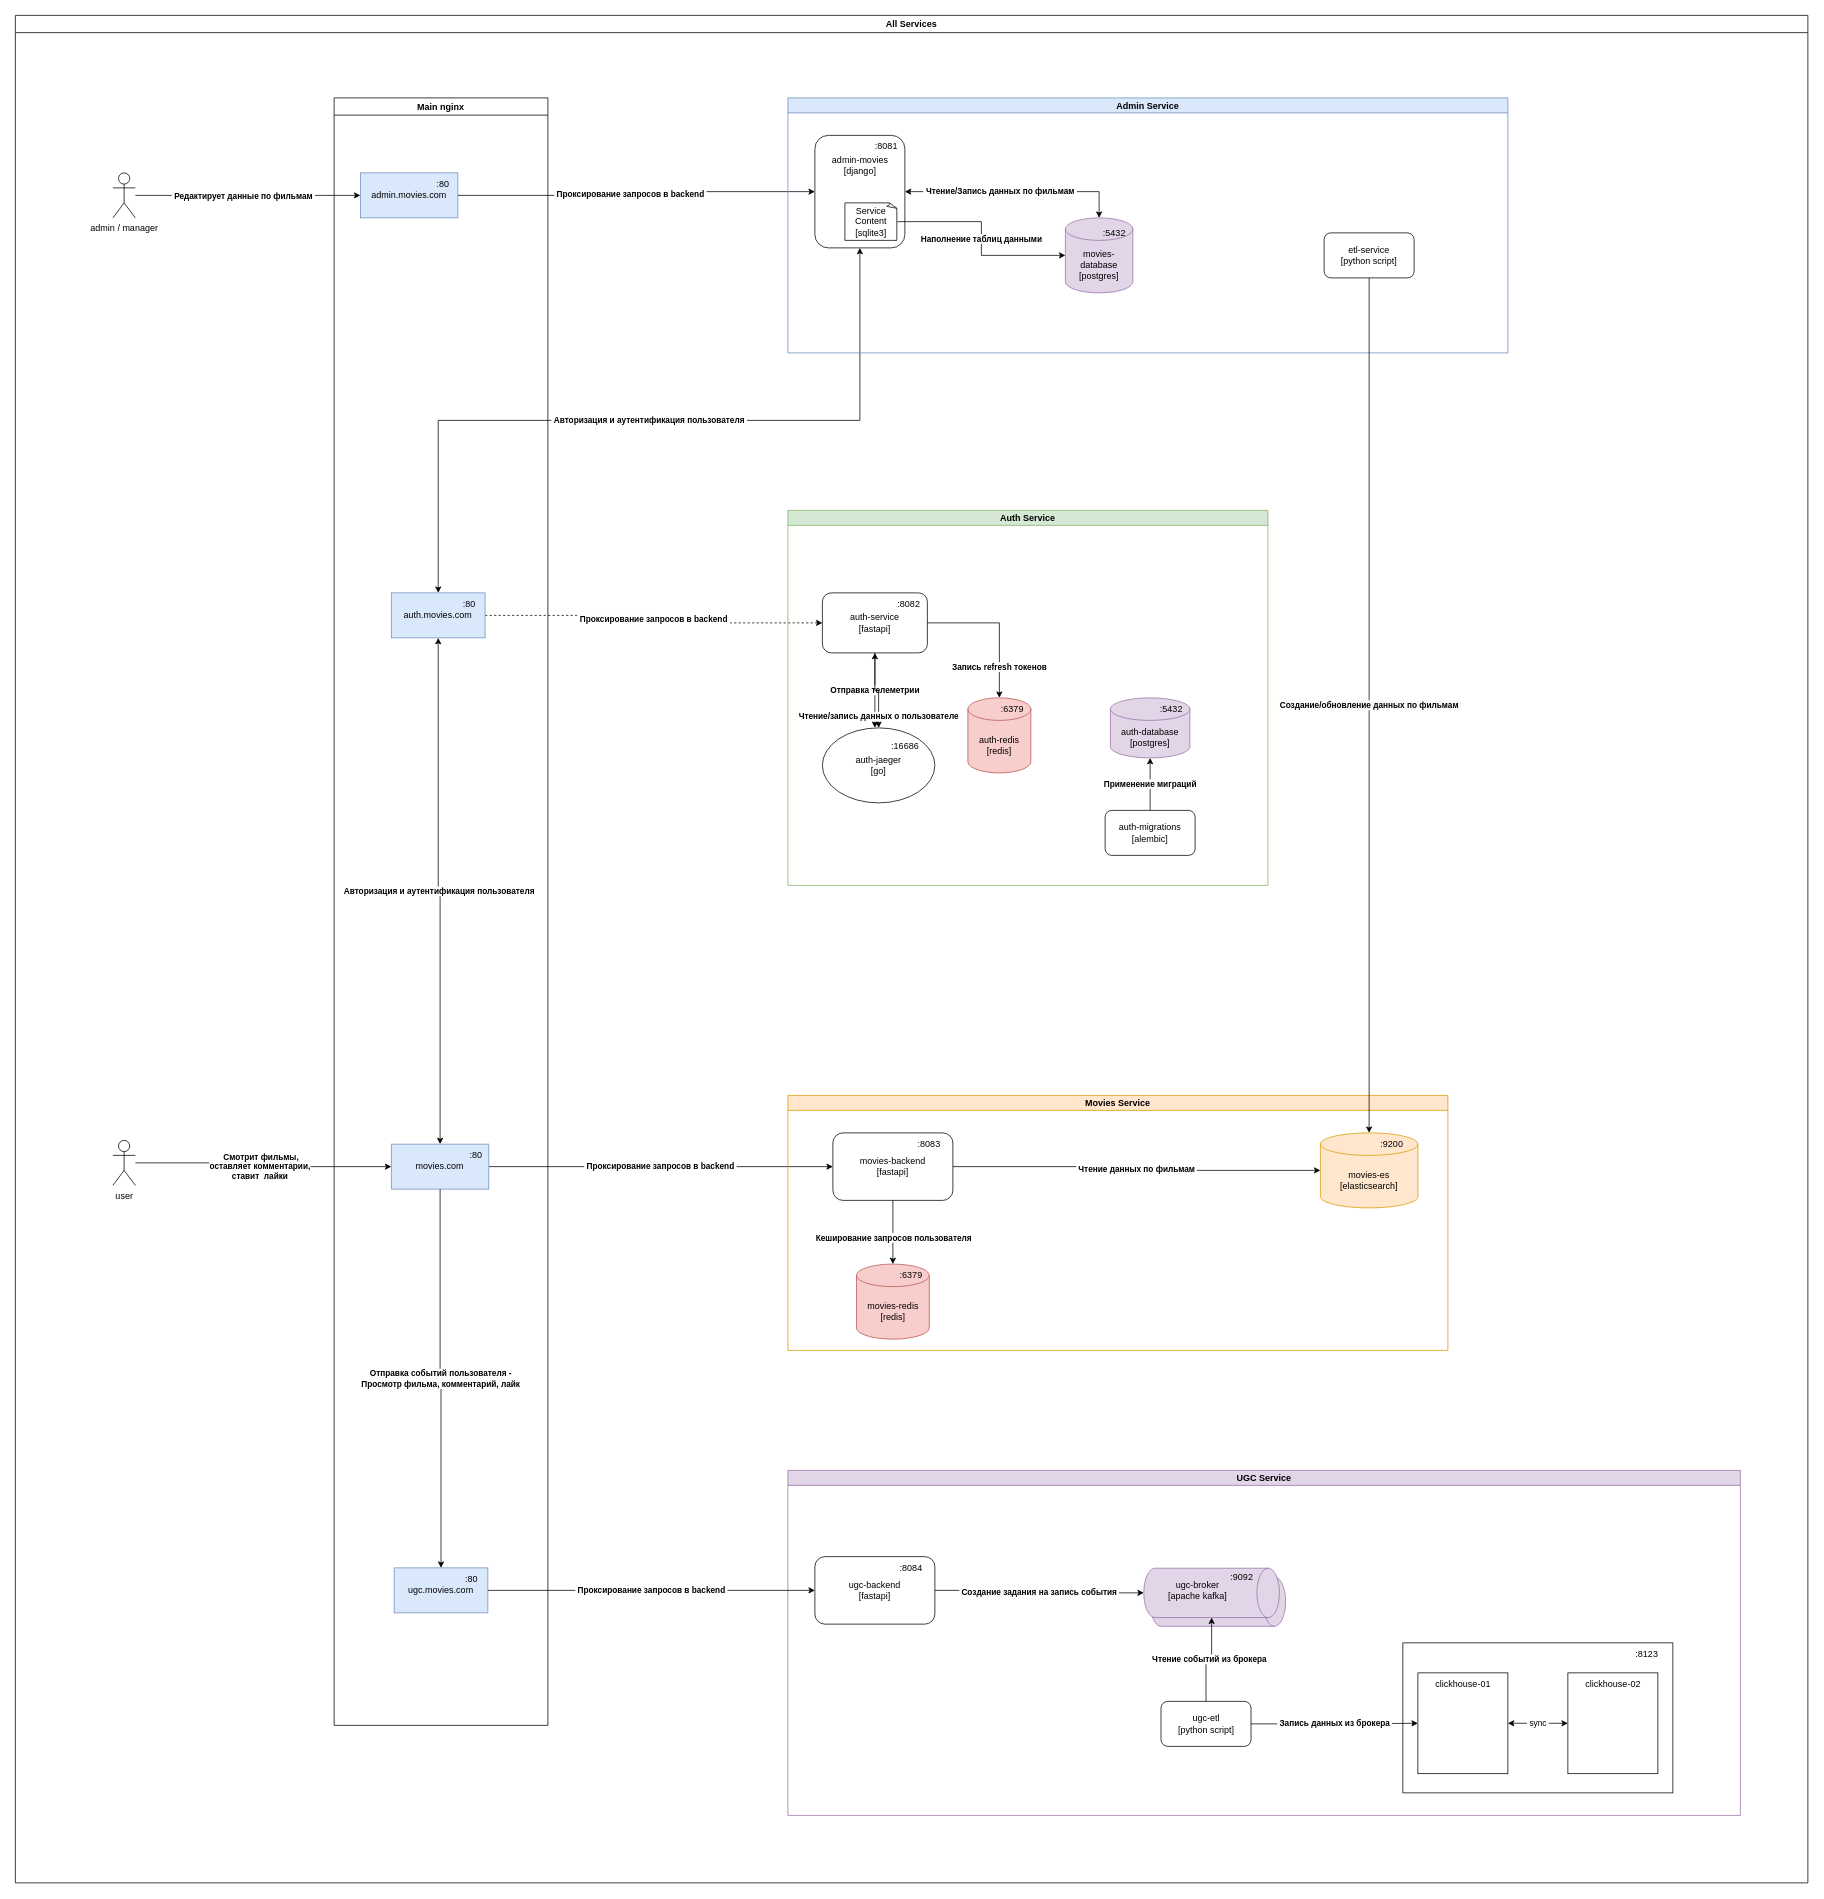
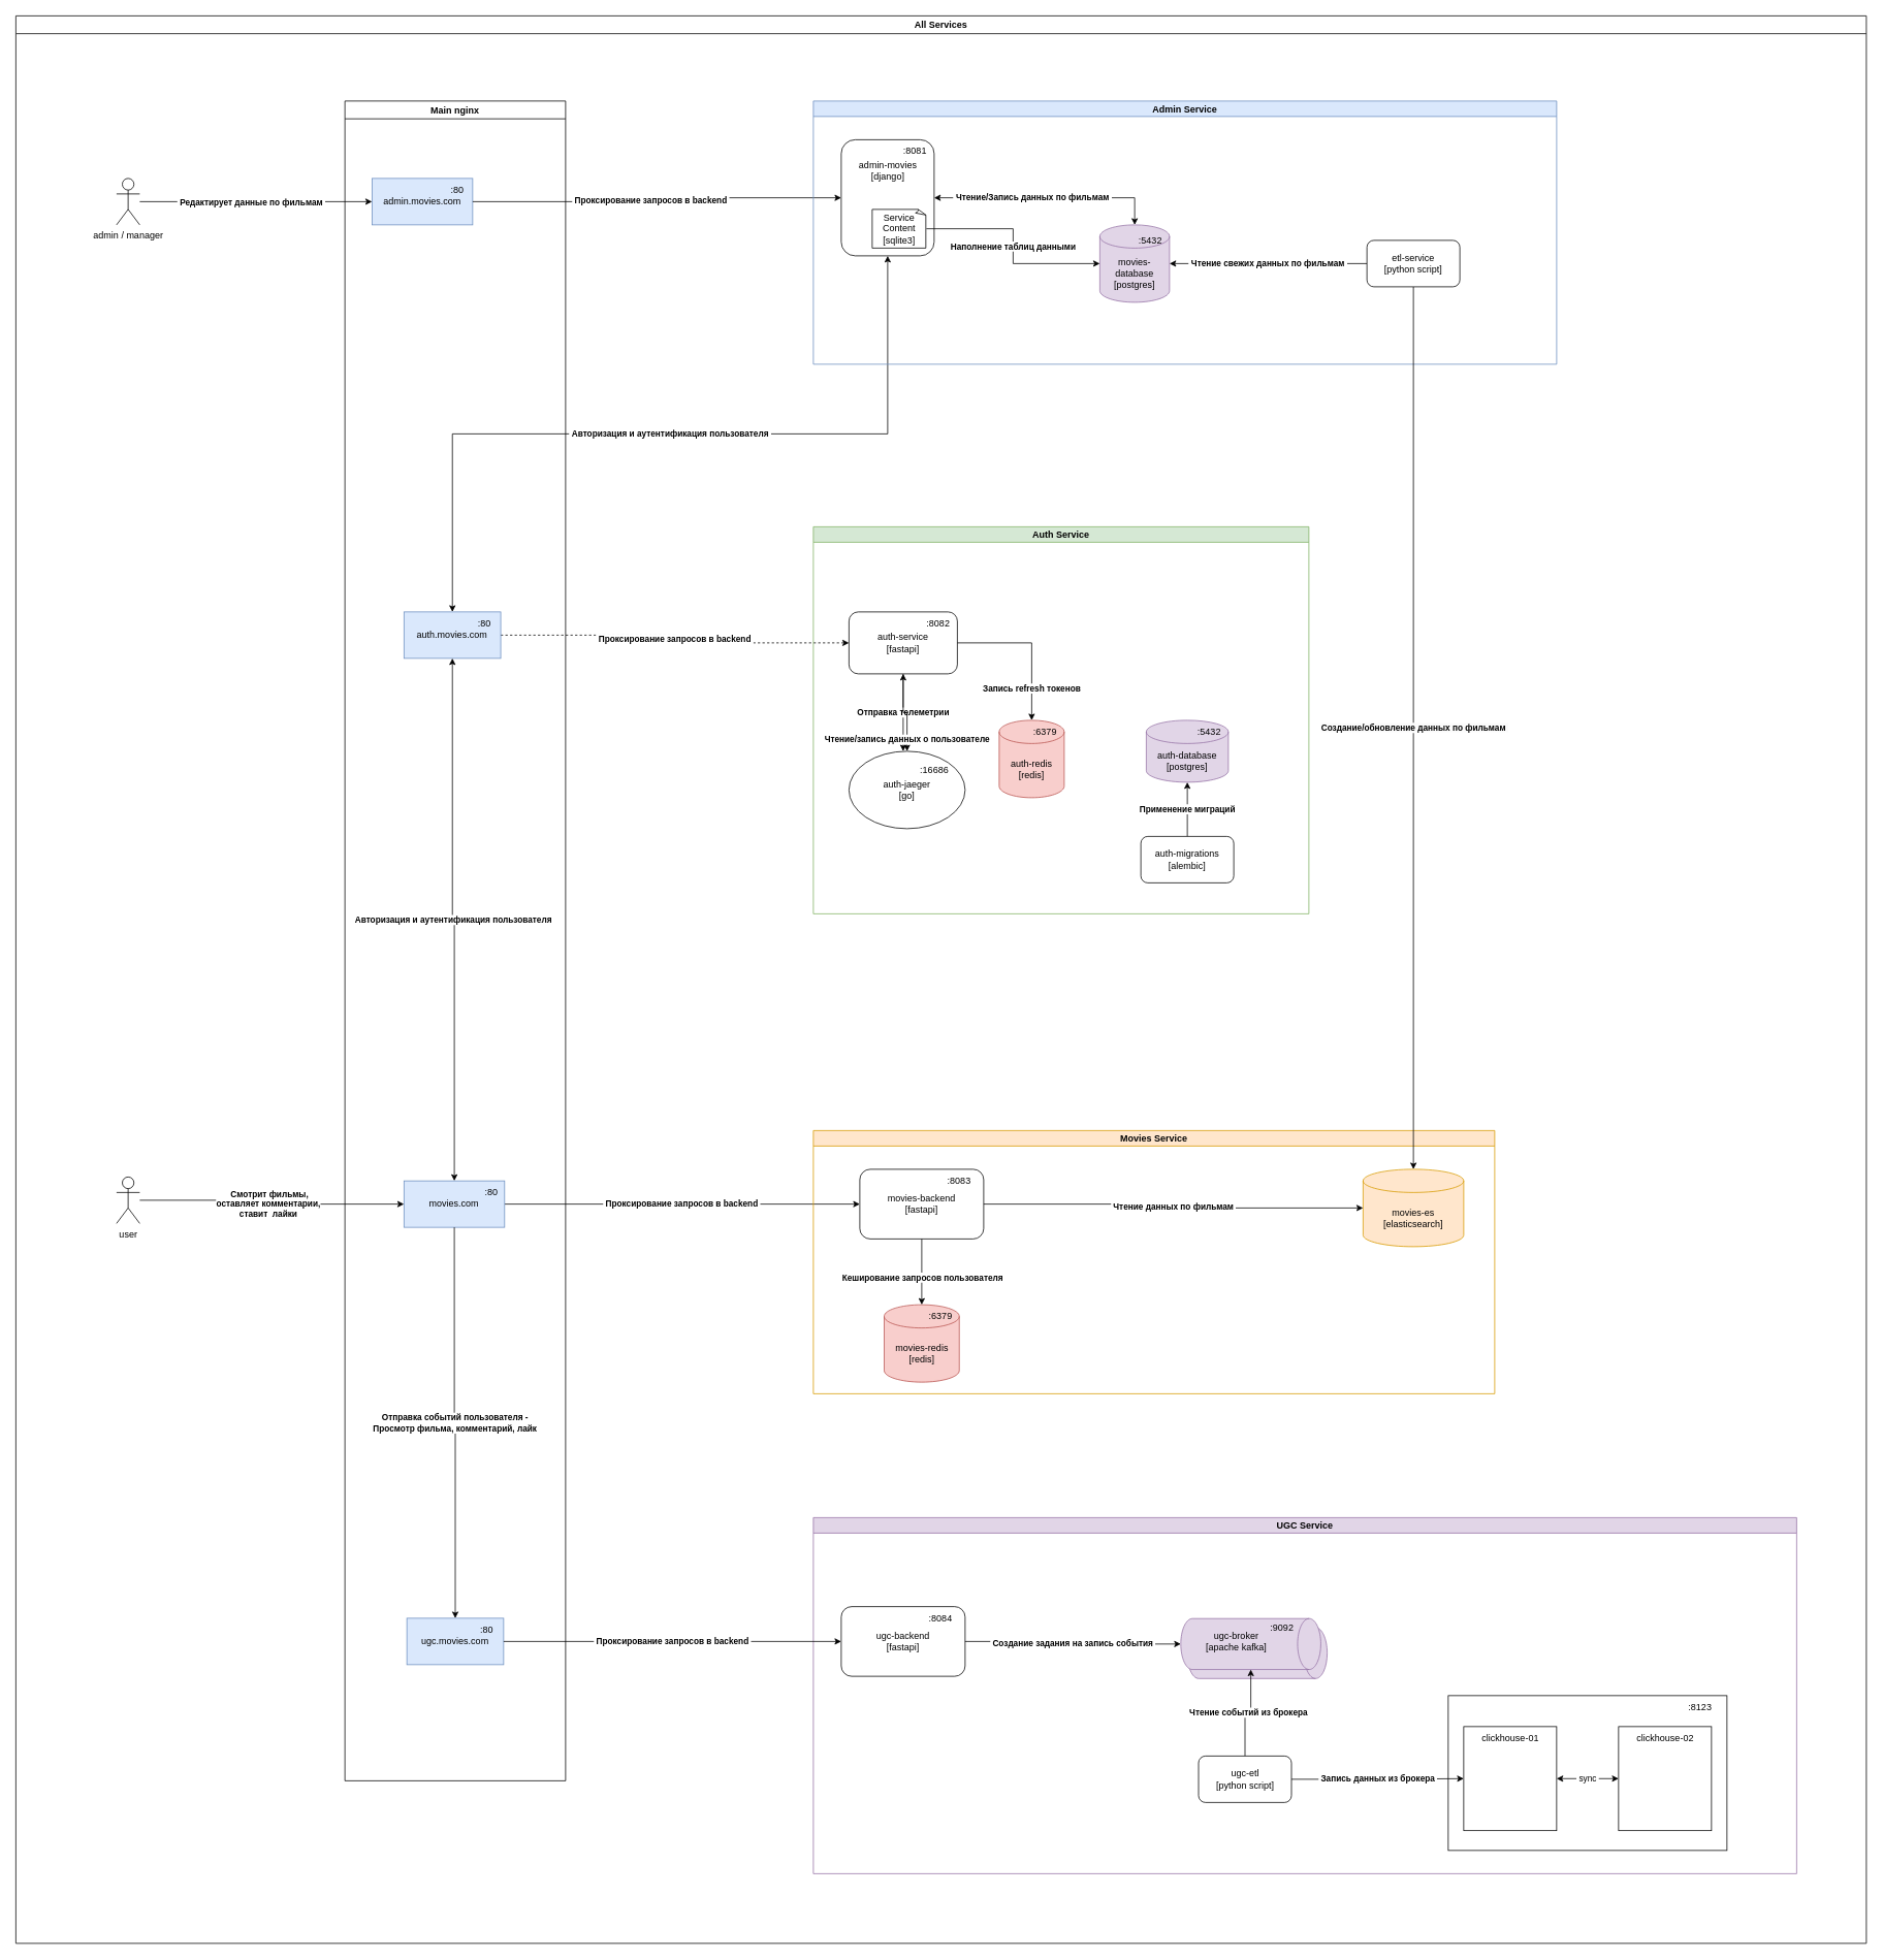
+ <mxCell id="99" value="&amp;nbsp;&lt;b&gt;Чтение свежих данных по фильмам&lt;/b&gt;&amp;nbsp;" style="edgeStyle=orthogonalEdgeStyle;rounded=0;orthogonalLoop=1;jettySize=auto;html=1;entryX=1;entryY=0.5;entryDx=0;entryDy=0;entryPerimeter=0;" edge="1" parent="95" source="100" target="97"><mxGeometry relative="1" as="geometry" /></mxCell>
- <mxCell id="50" value=":9200" style="text;html=1;align=center;verticalAlign=middle;resizable=0;points=[];autosize=1;strokeColor=none;fillColor=none;" vertex="1" parent="41"><mxGeometry x="780" y="50" width="50" height="30" as="geometry" /></mxCell>
